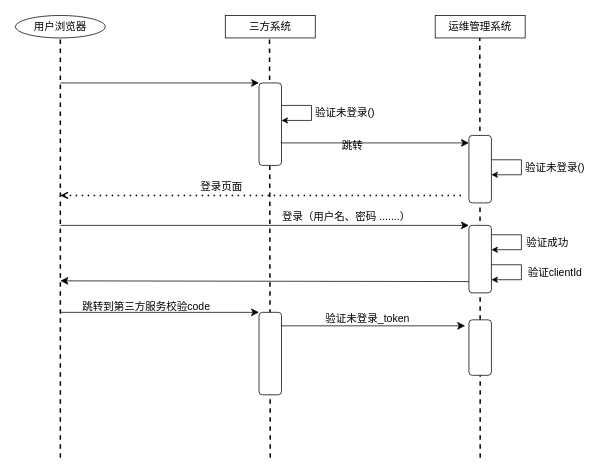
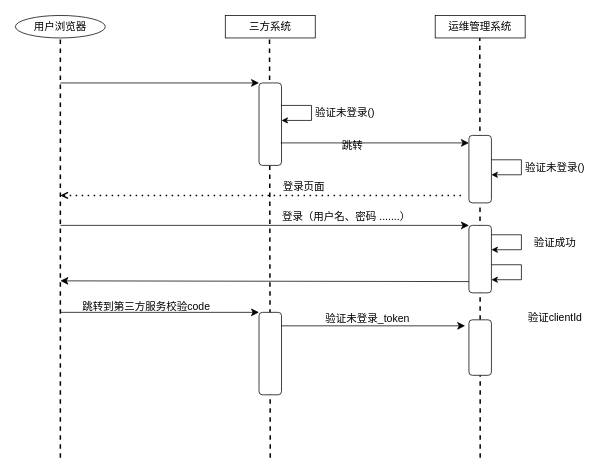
- <mxCell id="18" value="&lt;span style=&quot;font-size: 14px;&quot;&gt;登录页面&lt;/span&gt;" style="text;html=1;align=center;verticalAlign=middle;whiteSpace=wrap;rounded=0;" vertex="1" parent="1"><mxGeometry x="250" y="235" width="90" height="25" as="geometry" /></mxCell>
+ <mxCell id="18" value="&lt;span style=&quot;font-size: 14px;&quot;&gt;登录页面&lt;/span&gt;" style="text;html=1;align=center;verticalAlign=middle;whiteSpace=wrap;rounded=0;" vertex="1" parent="1"><mxGeometry x="360" y="235" width="90" height="25" as="geometry" /></mxCell>
- <mxCell id="23" value="&lt;font style=&quot;font-size: 14px;&quot;&gt;验证成功&lt;/font&gt;" style="text;html=1;align=center;verticalAlign=middle;whiteSpace=wrap;rounded=0;" vertex="1" parent="1"><mxGeometry x="685" y="310" width="90" height="25" as="geometry" /></mxCell>
+ <mxCell id="23" value="&lt;font style=&quot;font-size: 14px;&quot;&gt;验证成功&lt;/font&gt;" style="text;html=1;align=center;verticalAlign=middle;whiteSpace=wrap;rounded=0;" vertex="1" parent="1"><mxGeometry x="695" y="310" width="90" height="25" as="geometry" /></mxCell>
- <mxCell id="25" value="&lt;font style=&quot;font-size: 14px;&quot;&gt;验证clientId&lt;/font&gt;" style="text;html=1;align=center;verticalAlign=middle;whiteSpace=wrap;rounded=0;" vertex="1" parent="1"><mxGeometry x="695" y="350" width="90" height="25" as="geometry" /></mxCell>
+ <mxCell id="25" value="&lt;font style=&quot;font-size: 14px;&quot;&gt;验证clientId&lt;/font&gt;" style="text;html=1;align=center;verticalAlign=middle;whiteSpace=wrap;rounded=0;" vertex="1" parent="1"><mxGeometry x="695" y="410" width="90" height="25" as="geometry" /></mxCell>
